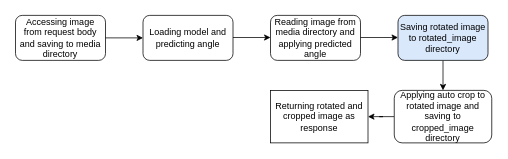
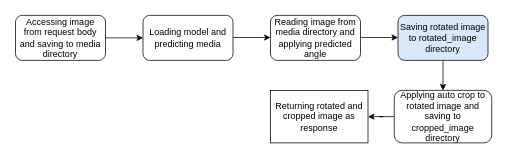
- <mxCell id="3" value="Loading model and predicting angle" style="rounded=1;whiteSpace=wrap;html=1;" vertex="1" parent="1"><mxGeometry x="190" y="20" width="120" height="60" as="geometry" /></mxCell>
+ <mxCell id="3" value="Loading model and predicting media" style="rounded=1;whiteSpace=wrap;html=1;" vertex="1" parent="1"><mxGeometry x="190" y="20" width="120" height="60" as="geometry" /></mxCell>
